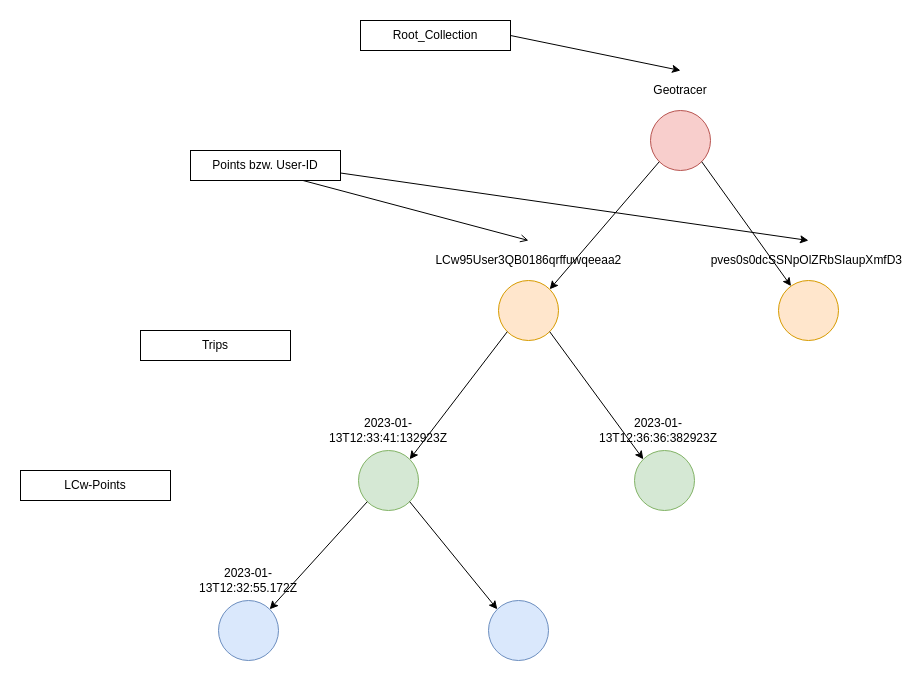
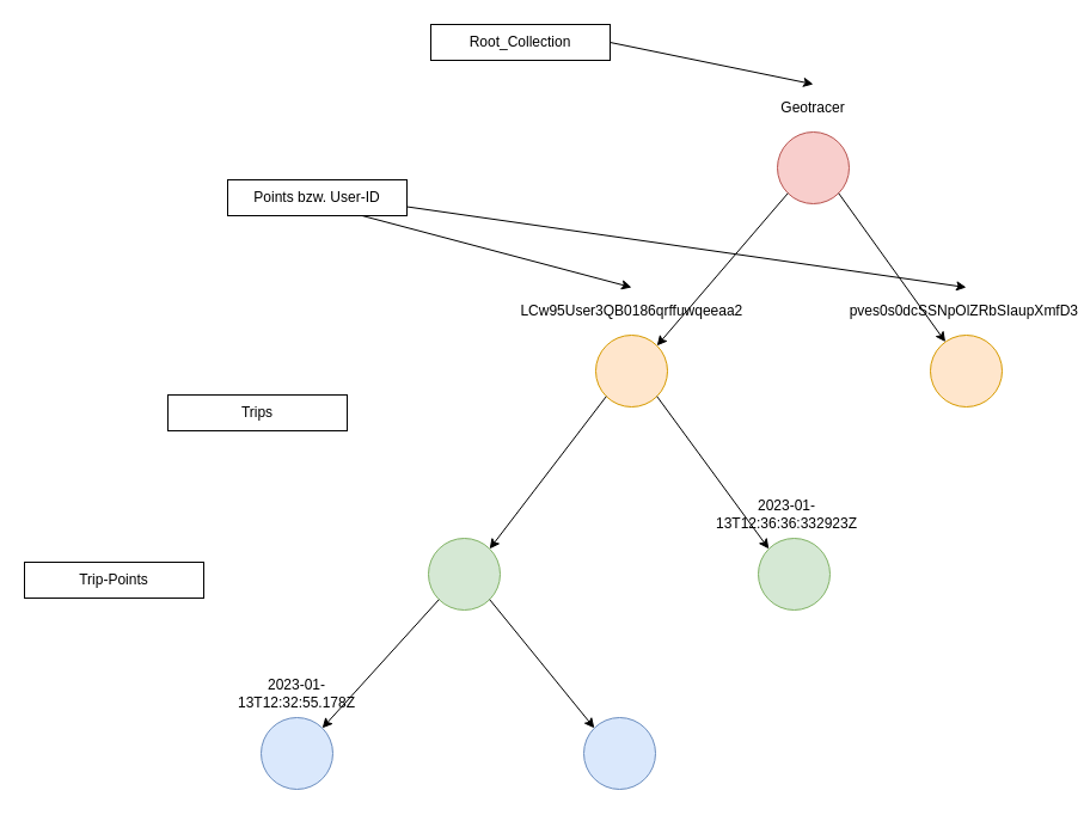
- <mxCell id="20" style="edgeStyle=none;rounded=0;orthogonalLoop=1;jettySize=auto;html=1;exitX=0.75;exitY=1;exitDx=0;exitDy=0;entryX=0.5;entryY=0;entryDx=0;entryDy=0;endArrow=open;" parent="1" source="19" target="7" edge="1"><mxGeometry relative="1" as="geometry" /></mxCell>
+ <mxCell id="20" style="edgeStyle=none;rounded=0;orthogonalLoop=1;jettySize=auto;html=1;exitX=0.75;exitY=1;exitDx=0;exitDy=0;entryX=0.5;entryY=0;entryDx=0;entryDy=0;" parent="1" source="19" target="7" edge="1"><mxGeometry relative="1" as="geometry" /></mxCell>
- <mxCell id="24" value="2023-01-13T12:33:41:132923Z" style="text;html=1;strokeColor=none;fillColor=none;align=center;verticalAlign=middle;whiteSpace=wrap;rounded=0;" parent="22" vertex="1"><mxGeometry width="96" height="40" as="geometry" /></mxCell>
- <mxCell id="27" value="2023-01-13T12:36:36:382923Z" style="text;html=1;strokeColor=none;fillColor=none;align=center;verticalAlign=middle;whiteSpace=wrap;rounded=0;" parent="25" vertex="1"><mxGeometry width="96" height="40" as="geometry" /></mxCell>
+ <mxCell id="27" value="2023-01-13T12:36:36:332923Z" style="text;html=1;strokeColor=none;fillColor=none;align=center;verticalAlign=middle;whiteSpace=wrap;rounded=0;" parent="25" vertex="1"><mxGeometry width="96" height="40" as="geometry" /></mxCell>
- <mxCell id="42" value="LCw-Points" style="text;html=1;strokeColor=none;fillColor=none;align=center;verticalAlign=middle;whiteSpace=wrap;rounded=0;" parent="40" vertex="1"><mxGeometry width="150" height="30" as="geometry" /></mxCell>
+ <mxCell id="42" value="Trip-Points" style="text;html=1;strokeColor=none;fillColor=none;align=center;verticalAlign=middle;whiteSpace=wrap;rounded=0;" parent="40" vertex="1"><mxGeometry width="150" height="30" as="geometry" /></mxCell>
- <mxCell id="35" value="2023-01-13T12:32:55.172Z" style="text;html=1;strokeColor=none;fillColor=none;align=center;verticalAlign=middle;whiteSpace=wrap;rounded=0;" parent="33" vertex="1"><mxGeometry width="96" height="40" as="geometry" /></mxCell>
+ <mxCell id="35" value="2023-01-13T12:32:55.178Z" style="text;html=1;strokeColor=none;fillColor=none;align=center;verticalAlign=middle;whiteSpace=wrap;rounded=0;" parent="33" vertex="1"><mxGeometry width="96" height="40" as="geometry" /></mxCell>
